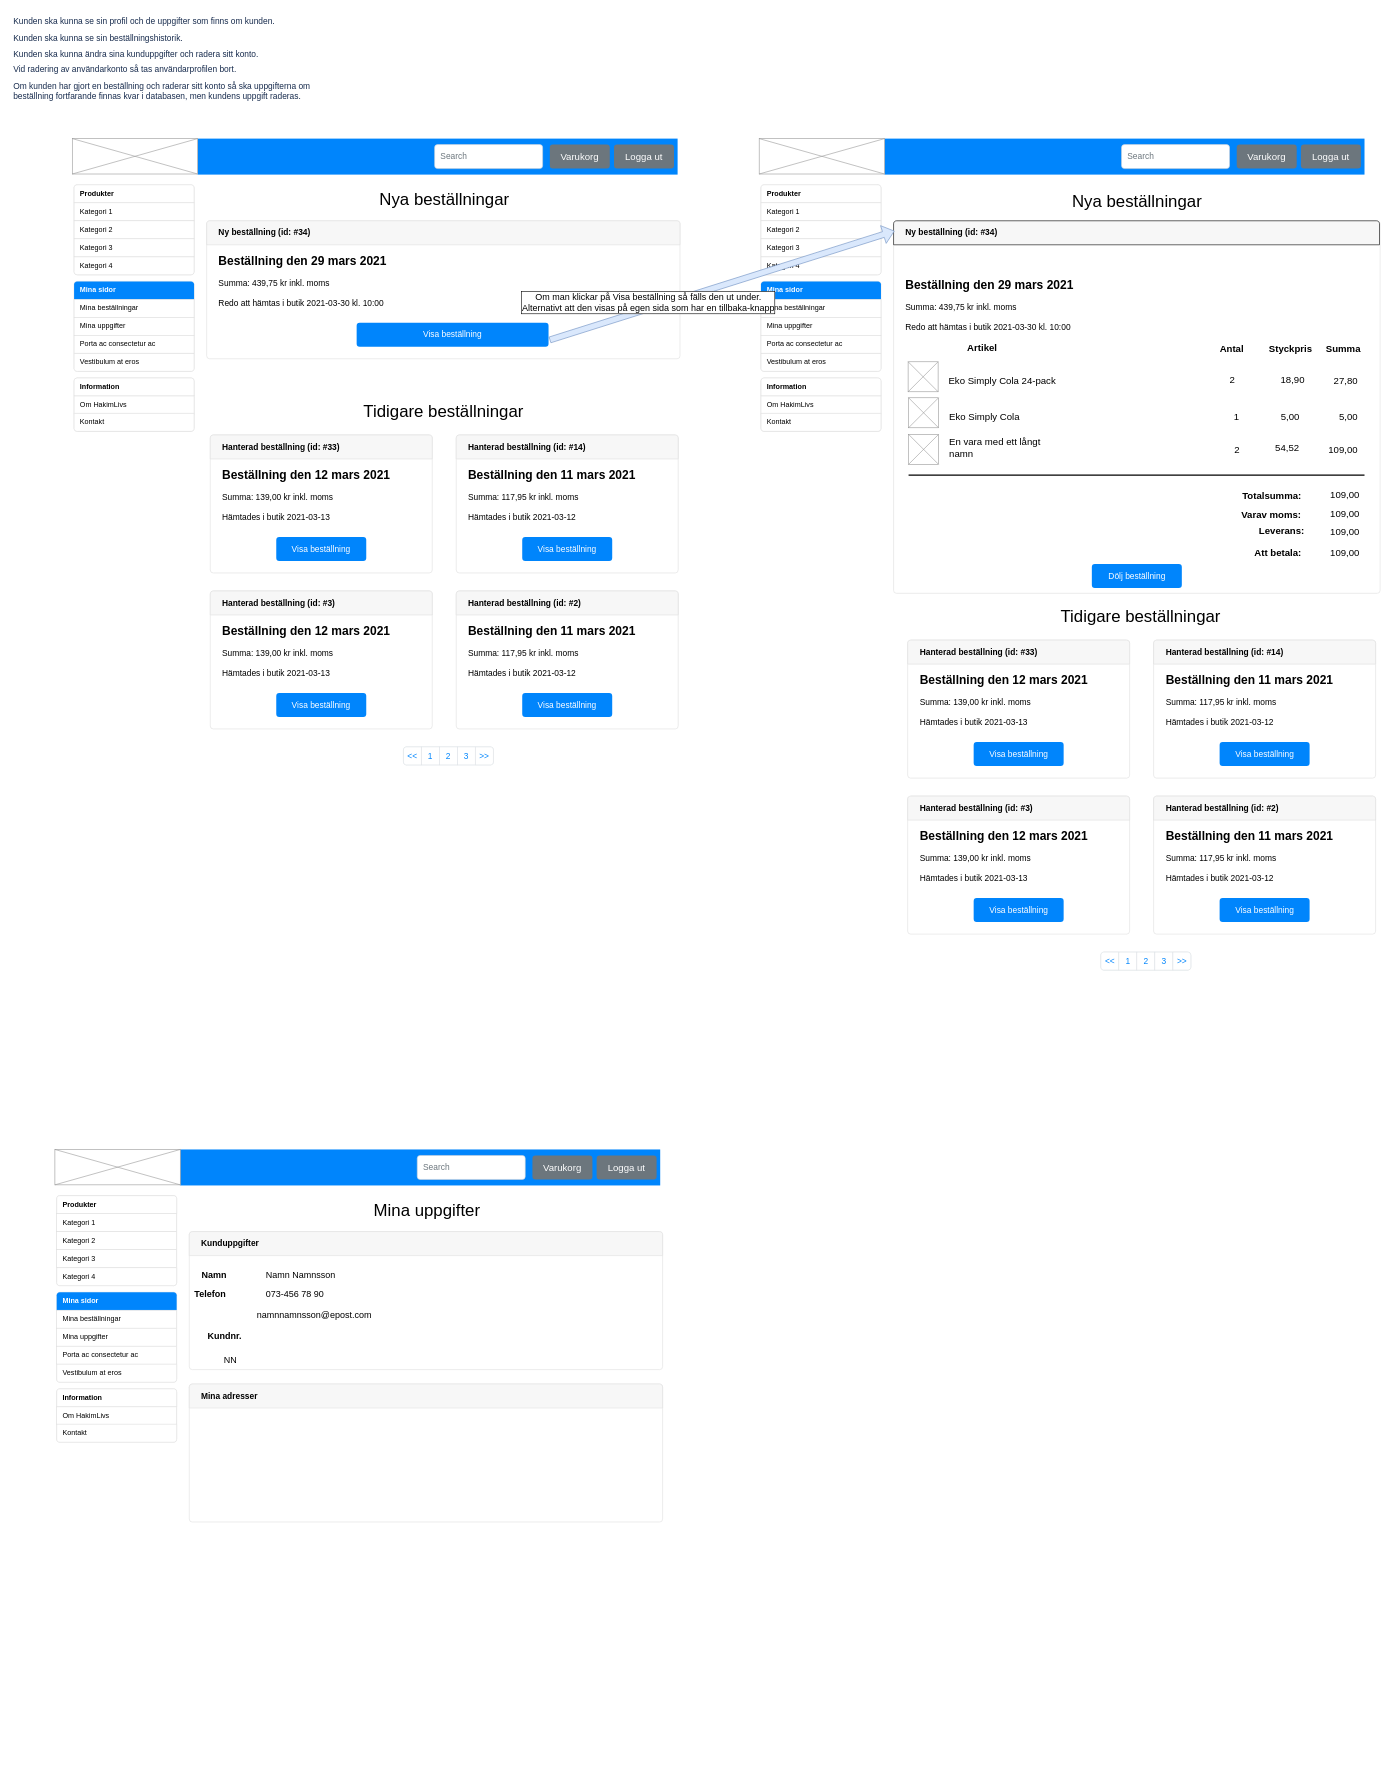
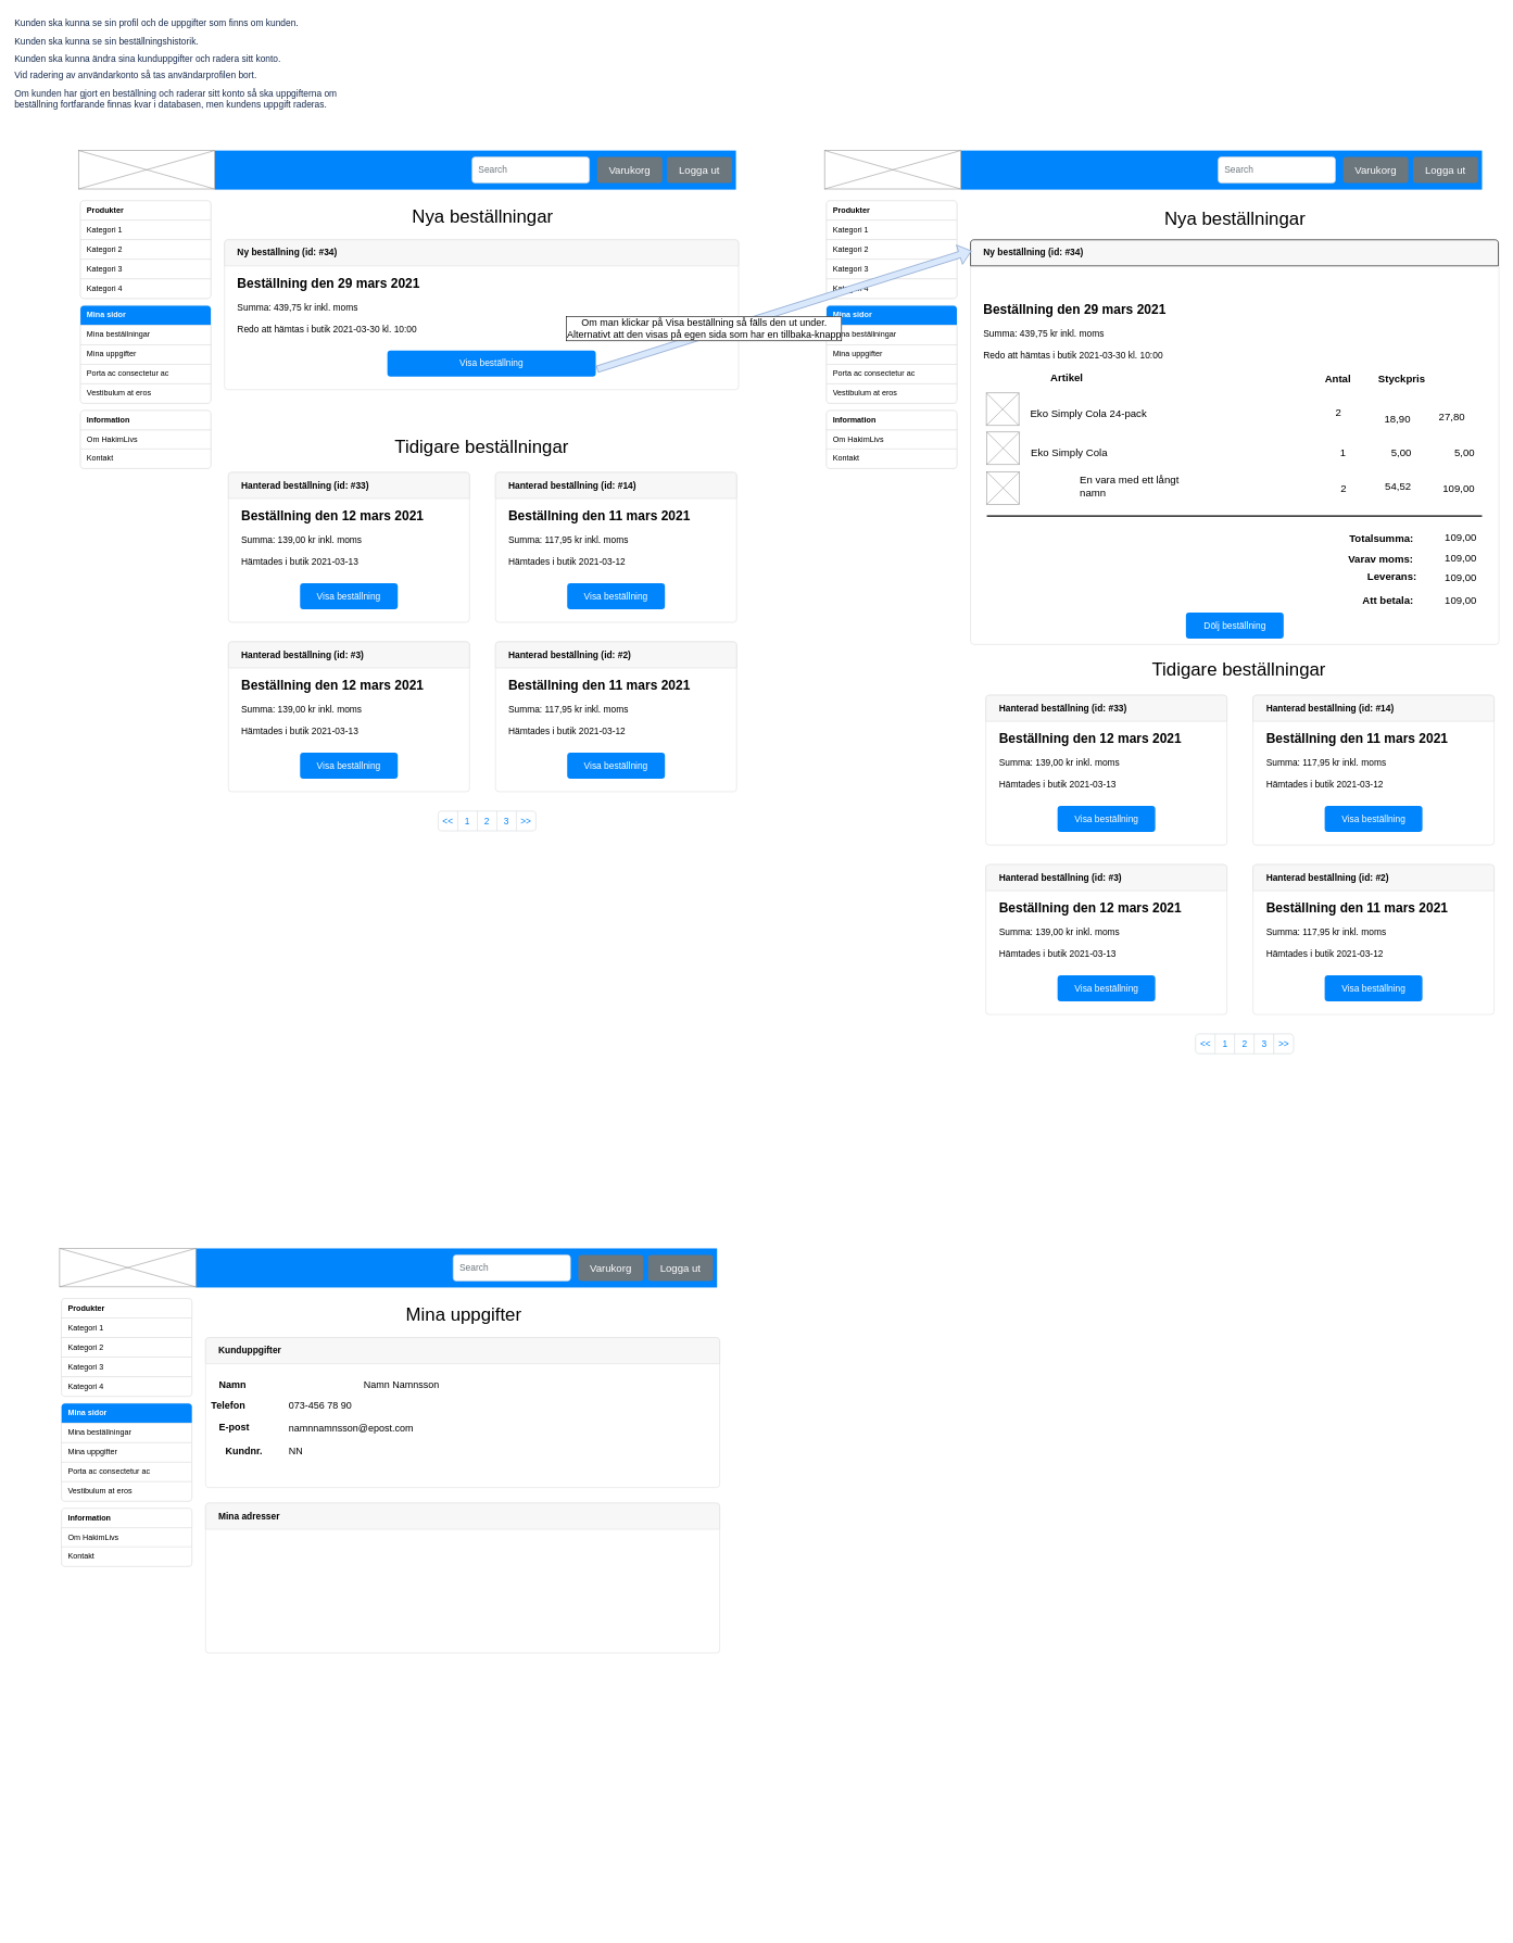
- <mxCell id="93" value="Summa" style="text;html=1;strokeColor=none;fillColor=none;align=left;verticalAlign=middle;whiteSpace=wrap;rounded=0;fontSize=16;fontStyle=1" parent="89" vertex="1"><mxGeometry x="694" y="3" width="55" height="20" as="geometry" /></mxCell>
- <mxCell id="107" value="&lt;span style=&quot;font-family: arial; font-style: normal; font-size: 16px;&quot;&gt;&lt;font style=&quot;font-size: 16px; line-height: 100%;&quot;&gt;18,90&lt;/font&gt;&lt;/span&gt;" style="text;whiteSpace=wrap;html=1;fontSize=16;verticalAlign=bottom;align=center;spacing=0;" parent="94" vertex="1"><mxGeometry x="619.75" y="10.5" width="43" height="29" as="geometry" /></mxCell>
+ <mxCell id="107" value="&lt;span style=&quot;font-family: arial; font-style: normal; font-size: 16px;&quot;&gt;&lt;font style=&quot;font-size: 16px; line-height: 100%;&quot;&gt;18,90&lt;/font&gt;&lt;/span&gt;" style="text;whiteSpace=wrap;html=1;fontSize=16;verticalAlign=bottom;align=center;spacing=0;" parent="94" vertex="1"><mxGeometry x="609.75" y="20.5" width="43" height="29" as="geometry" /></mxCell>
- <mxCell id="104" value="&lt;span style=&quot;font-family: arial; font-style: normal; font-size: 16px;&quot;&gt;&lt;font style=&quot;font-size: 16px; line-height: 100%;&quot;&gt;27,80&lt;/font&gt;&lt;/span&gt;" style="text;whiteSpace=wrap;html=1;fontSize=16;verticalAlign=bottom;align=right;spacing=0;" parent="94" vertex="1"><mxGeometry x="706.75" y="11.5" width="43" height="29" as="geometry" /></mxCell>
+ <mxCell id="104" value="&lt;span style=&quot;font-family: arial; font-style: normal; font-size: 16px;&quot;&gt;&lt;font style=&quot;font-size: 16px; line-height: 100%;&quot;&gt;27,80&lt;/font&gt;&lt;/span&gt;" style="text;whiteSpace=wrap;html=1;fontSize=16;verticalAlign=bottom;align=right;spacing=0;" parent="94" vertex="1"><mxGeometry x="691.75" y="16.5" width="43" height="29" as="geometry" /></mxCell>
- <mxCell id="103" value="&lt;font face=&quot;arial&quot;&gt;En vara med ett långt namn&lt;/font&gt;" style="text;whiteSpace=wrap;html=1;fontSize=16;verticalAlign=bottom;spacing=0;" parent="101" vertex="1"><mxGeometry x="68" y="12.5" width="178" height="29" as="geometry" /></mxCell>
+ <mxCell id="103" value="&lt;font face=&quot;arial&quot;&gt;En vara med ett långt namn&lt;/font&gt;" style="text;whiteSpace=wrap;html=1;fontSize=16;verticalAlign=bottom;spacing=0;" parent="101" vertex="1"><mxGeometry x="143" y="12.5" width="178" height="29" as="geometry" /></mxCell>
- <mxCell id="141" value="Namn Namnsson" style="text;html=1;strokeColor=none;fillColor=none;align=left;verticalAlign=middle;whiteSpace=wrap;rounded=0;fontSize=15;" vertex="1" parent="139"><mxGeometry x="126" y="62" width="184" height="20" as="geometry" /></mxCell>
+ <mxCell id="141" value="Namn Namnsson" style="text;html=1;strokeColor=none;fillColor=none;align=left;verticalAlign=middle;whiteSpace=wrap;rounded=0;fontSize=15;" vertex="1" parent="139"><mxGeometry x="241" y="62" width="184" height="20" as="geometry" /></mxCell>
+ <mxCell id="145" value="&lt;b&gt;E-post&lt;/b&gt;" style="text;html=1;strokeColor=none;fillColor=none;align=left;verticalAlign=middle;whiteSpace=wrap;rounded=0;fontSize=15;" vertex="1" parent="139"><mxGeometry x="19" y="126" width="67" height="20" as="geometry" /></mxCell>
- <mxCell id="142" value="namnnamnsson@epost.com" style="text;html=1;strokeColor=none;fillColor=none;align=left;verticalAlign=middle;whiteSpace=wrap;rounded=0;fontSize=15;" vertex="1" parent="139"><mxGeometry x="111" y="128" width="187" height="20" as="geometry" /></mxCell>
+ <mxCell id="142" value="namnnamnsson@epost.com" style="text;html=1;strokeColor=none;fillColor=none;align=left;verticalAlign=middle;whiteSpace=wrap;rounded=0;fontSize=15;" vertex="1" parent="139"><mxGeometry x="126" y="128" width="187" height="20" as="geometry" /></mxCell>
- <mxCell id="148" value="NN" style="text;html=1;strokeColor=none;fillColor=none;align=left;verticalAlign=middle;whiteSpace=wrap;rounded=0;fontSize=15;" vertex="1" parent="139"><mxGeometry x="56" y="204" width="187" height="20" as="geometry" /></mxCell>
+ <mxCell id="148" value="NN" style="text;html=1;strokeColor=none;fillColor=none;align=left;verticalAlign=middle;whiteSpace=wrap;rounded=0;fontSize=15;" vertex="1" parent="139"><mxGeometry x="126" y="164" width="187" height="20" as="geometry" /></mxCell>
